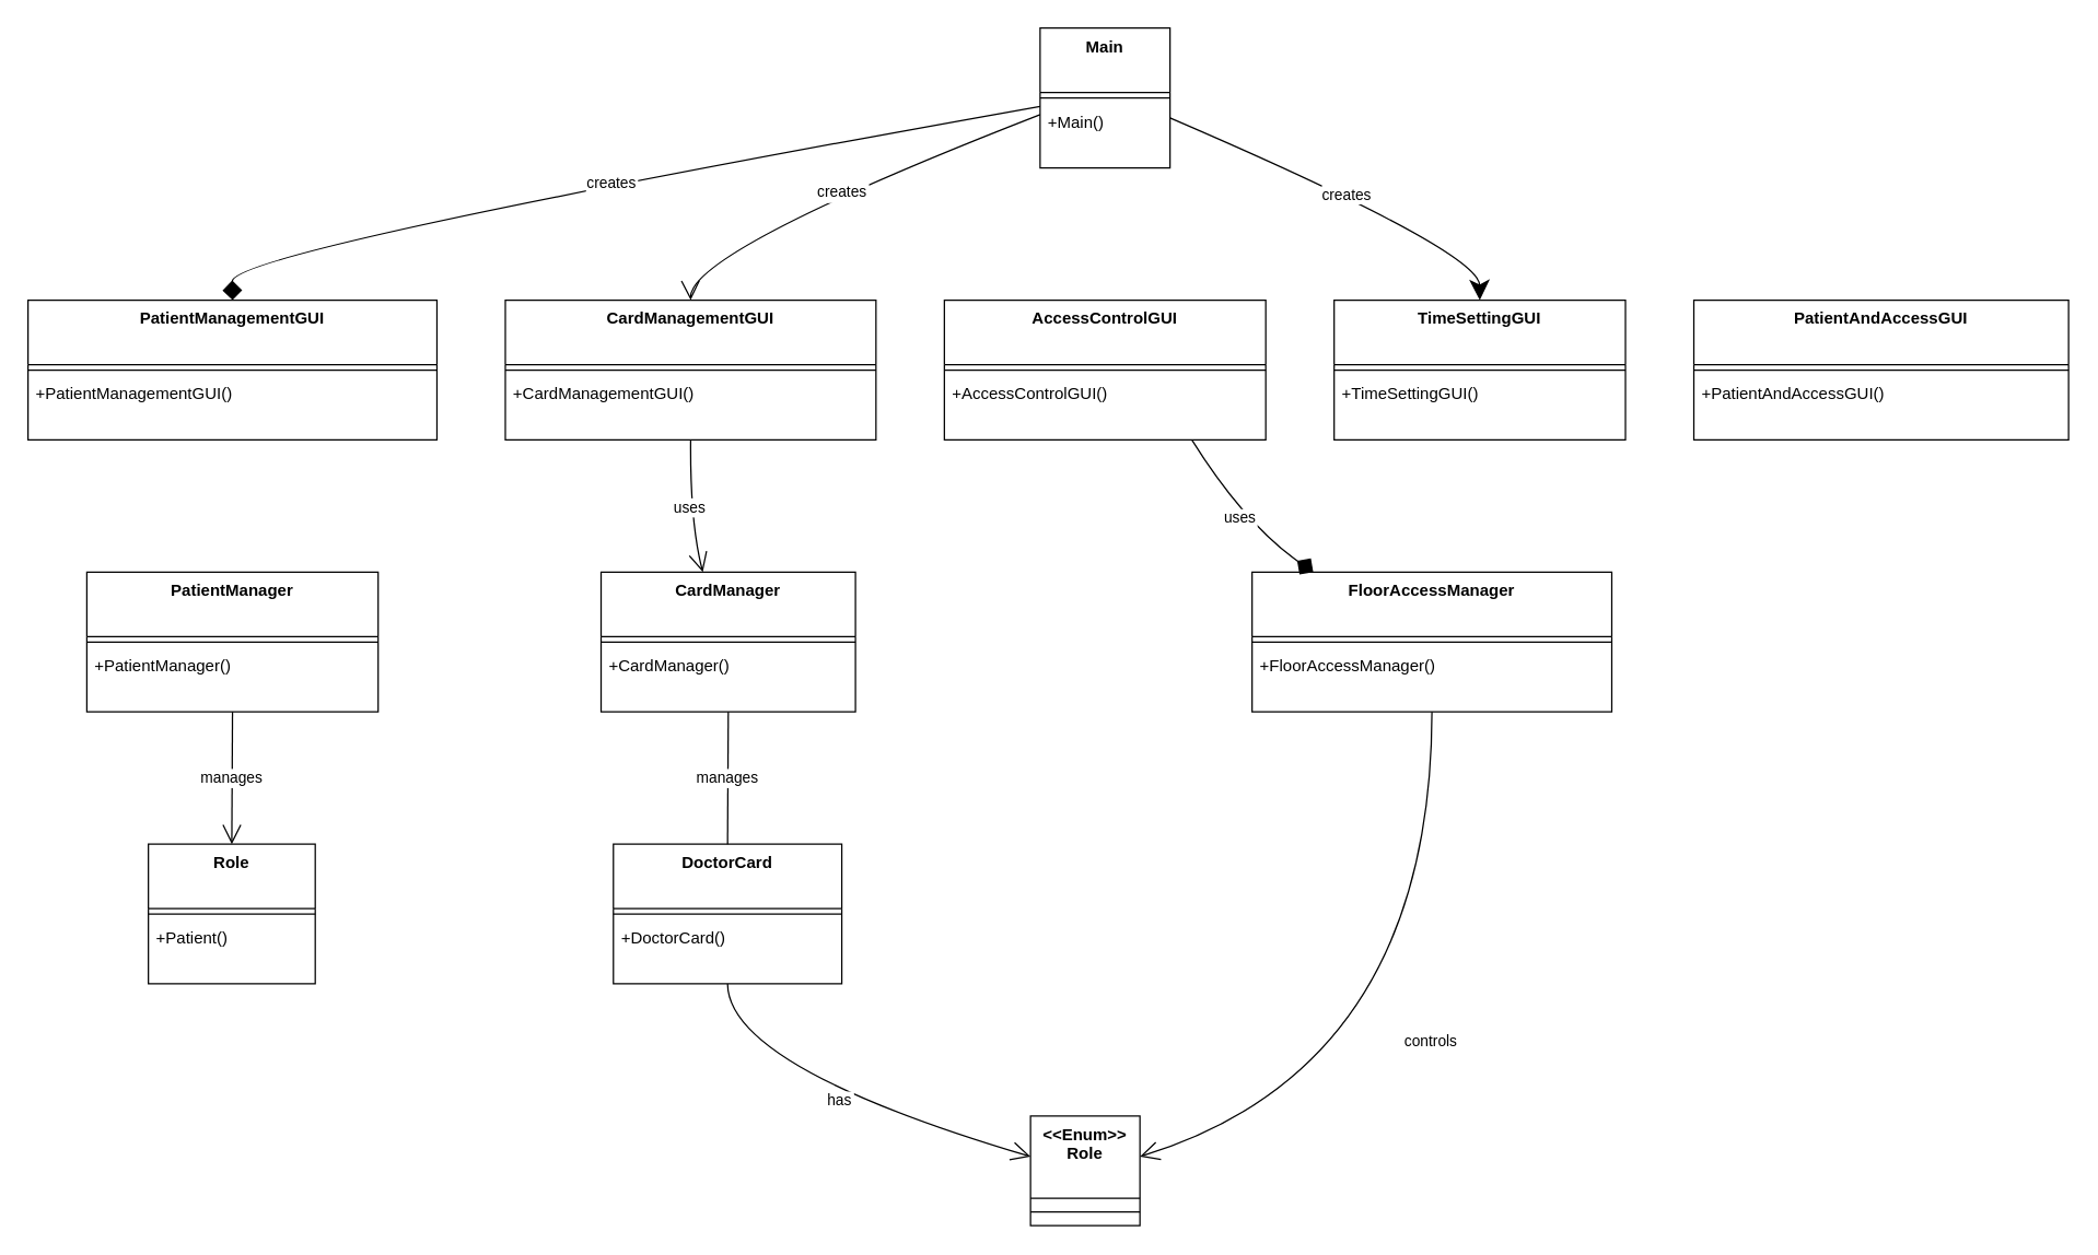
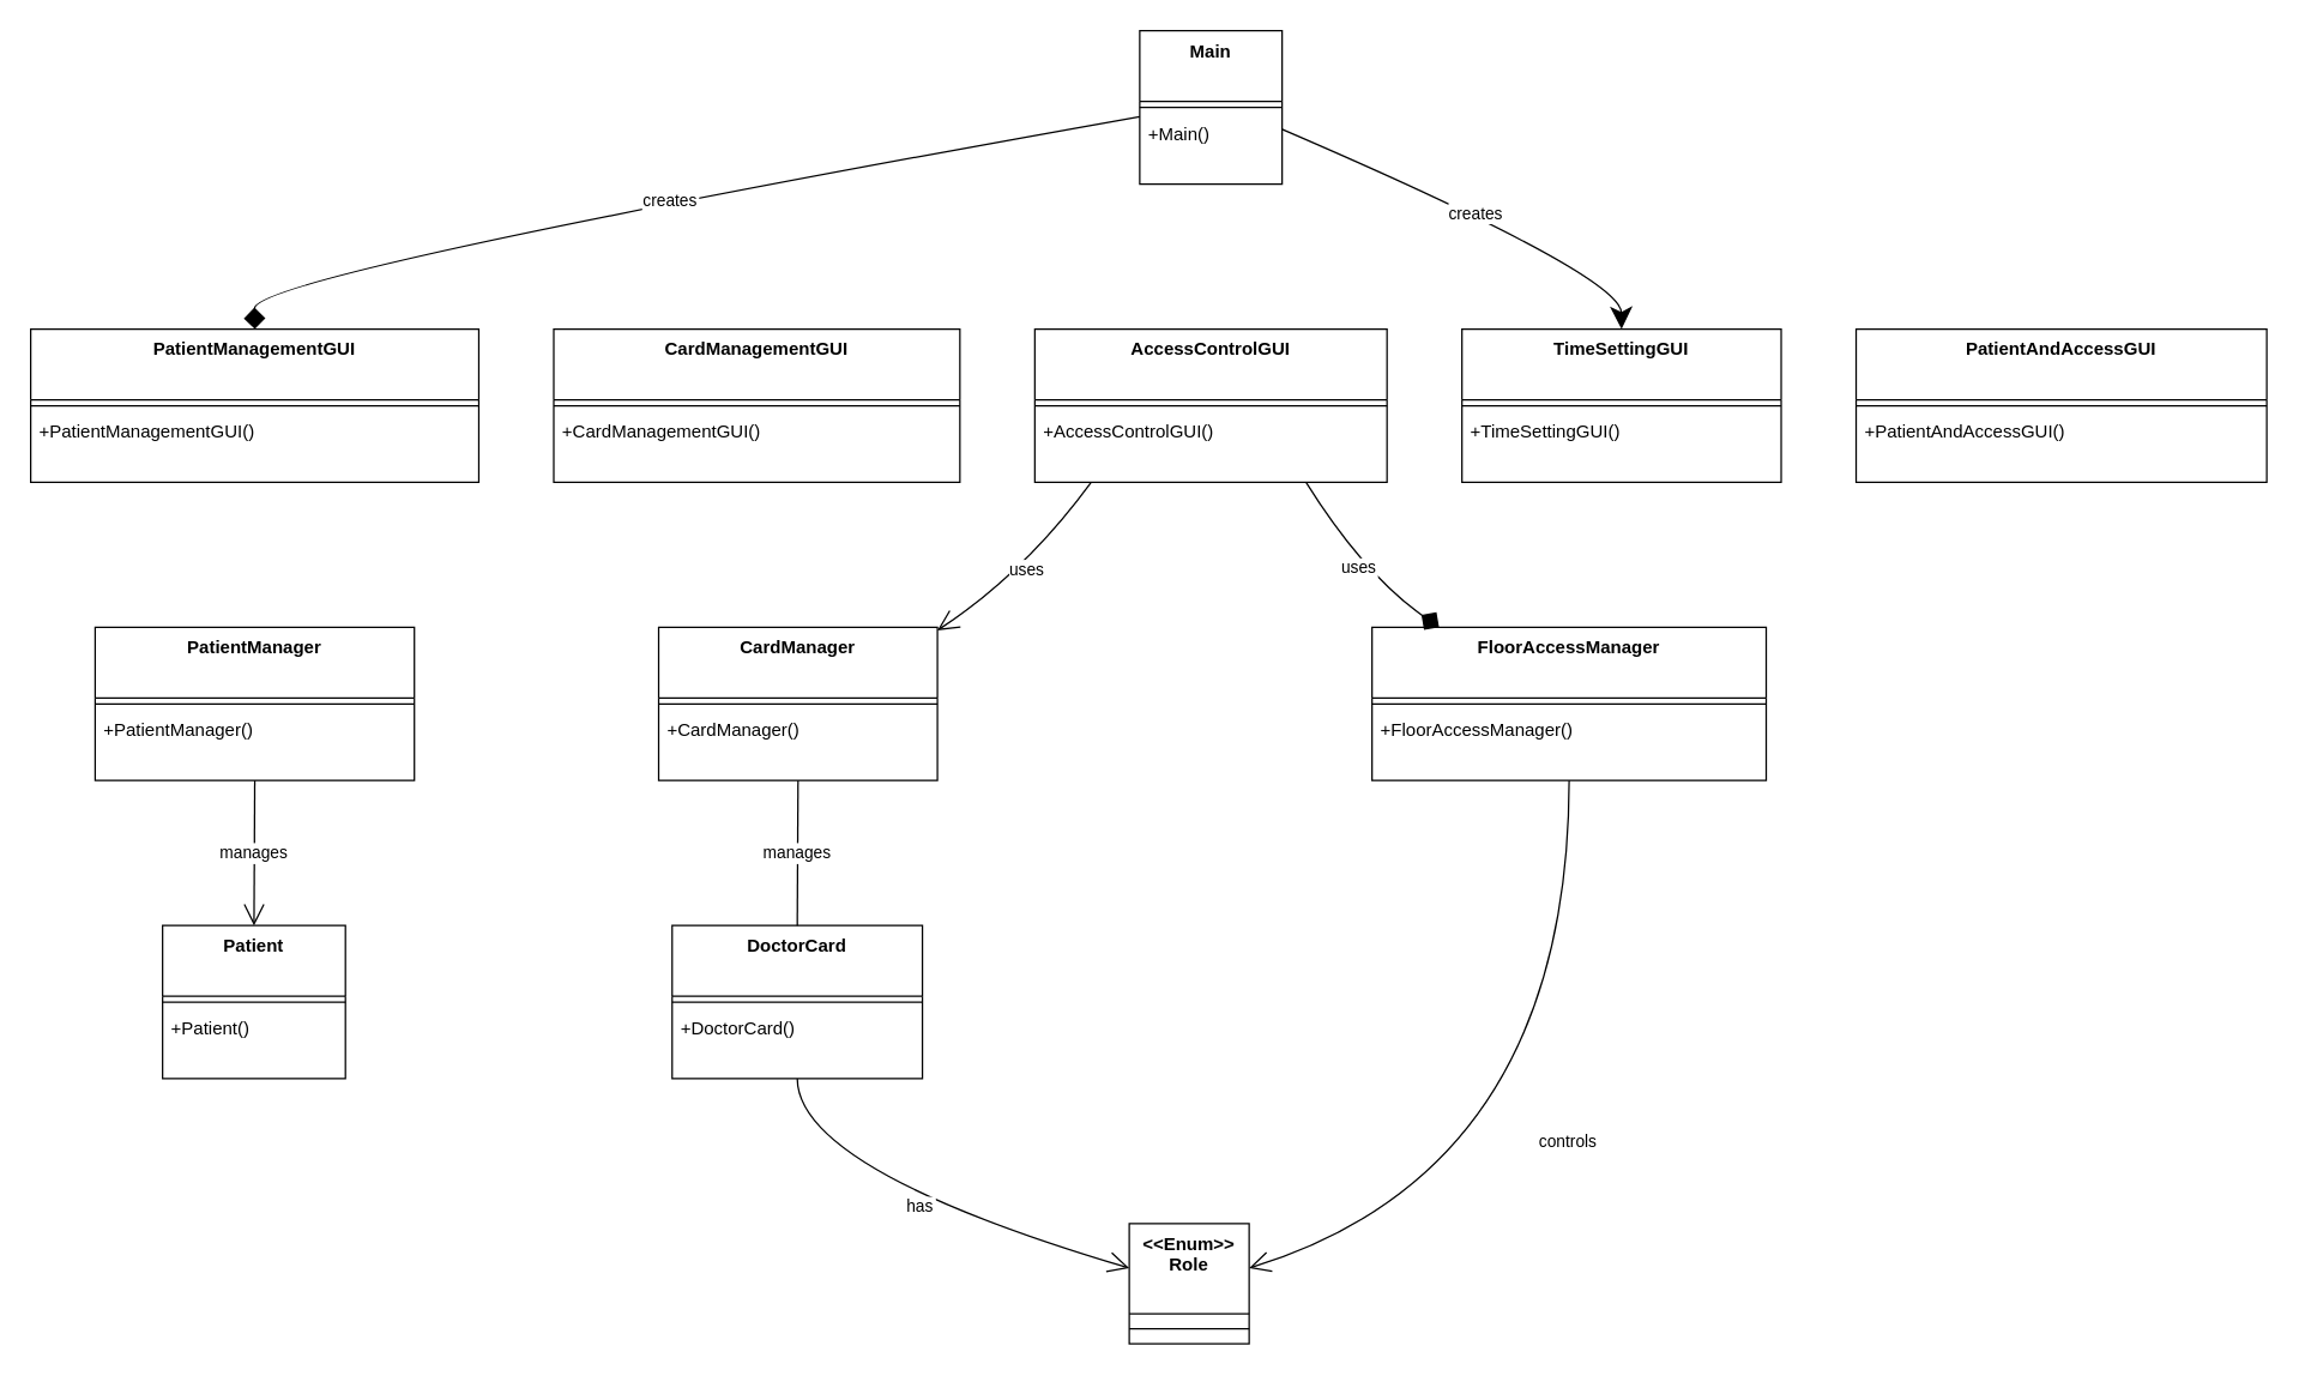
- <mxCell id="38" value="creates" style="curved=1;startArrow=none;endArrow=open;endSize=12;exitX=0;exitY=0.62;entryX=0.5;entryY=0;rounded=0;" edge="1" parent="1" source="2" target="8"><mxGeometry relative="1" as="geometry"><Array as="points"><mxPoint x="504" y="183" /></Array></mxGeometry></mxCell>
- <mxCell id="40" value="uses" style="curved=1;startArrow=none;endArrow=open;endSize=12;exitX=0.5;exitY=1;entryX=0.4;entryY=0;rounded=0;" edge="1" parent="1" source="8" target="23"><mxGeometry relative="1" as="geometry"><Array as="points"><mxPoint x="504" y="382" /></Array></mxGeometry></mxCell>
+ <mxCell id="41" value="uses" style="curved=1;startArrow=none;endArrow=open;endSize=12;exitX=0.16;exitY=1;entryX=1;entryY=0.02;rounded=0;" edge="1" parent="1" source="11" target="23"><mxGeometry relative="1" as="geometry"><Array as="points"><mxPoint x="683" y="382" /></Array></mxGeometry></mxCell>
- <mxCell id="32" value="Role" style="swimlane;fontStyle=1;align=center;verticalAlign=top;childLayout=stackLayout;horizontal=1;startSize=47.2;horizontalStack=0;resizeParent=1;resizeParentMax=0;resizeLast=0;collapsible=0;marginBottom=0;" vertex="1" parent="1"><mxGeometry x="108" y="617" width="122" height="102.2" as="geometry" /></mxCell>
+ <mxCell id="32" value="Patient" style="swimlane;fontStyle=1;align=center;verticalAlign=top;childLayout=stackLayout;horizontal=1;startSize=47.2;horizontalStack=0;resizeParent=1;resizeParentMax=0;resizeLast=0;collapsible=0;marginBottom=0;" vertex="1" parent="1"><mxGeometry x="108" y="617" width="122" height="102.2" as="geometry" /></mxCell>
